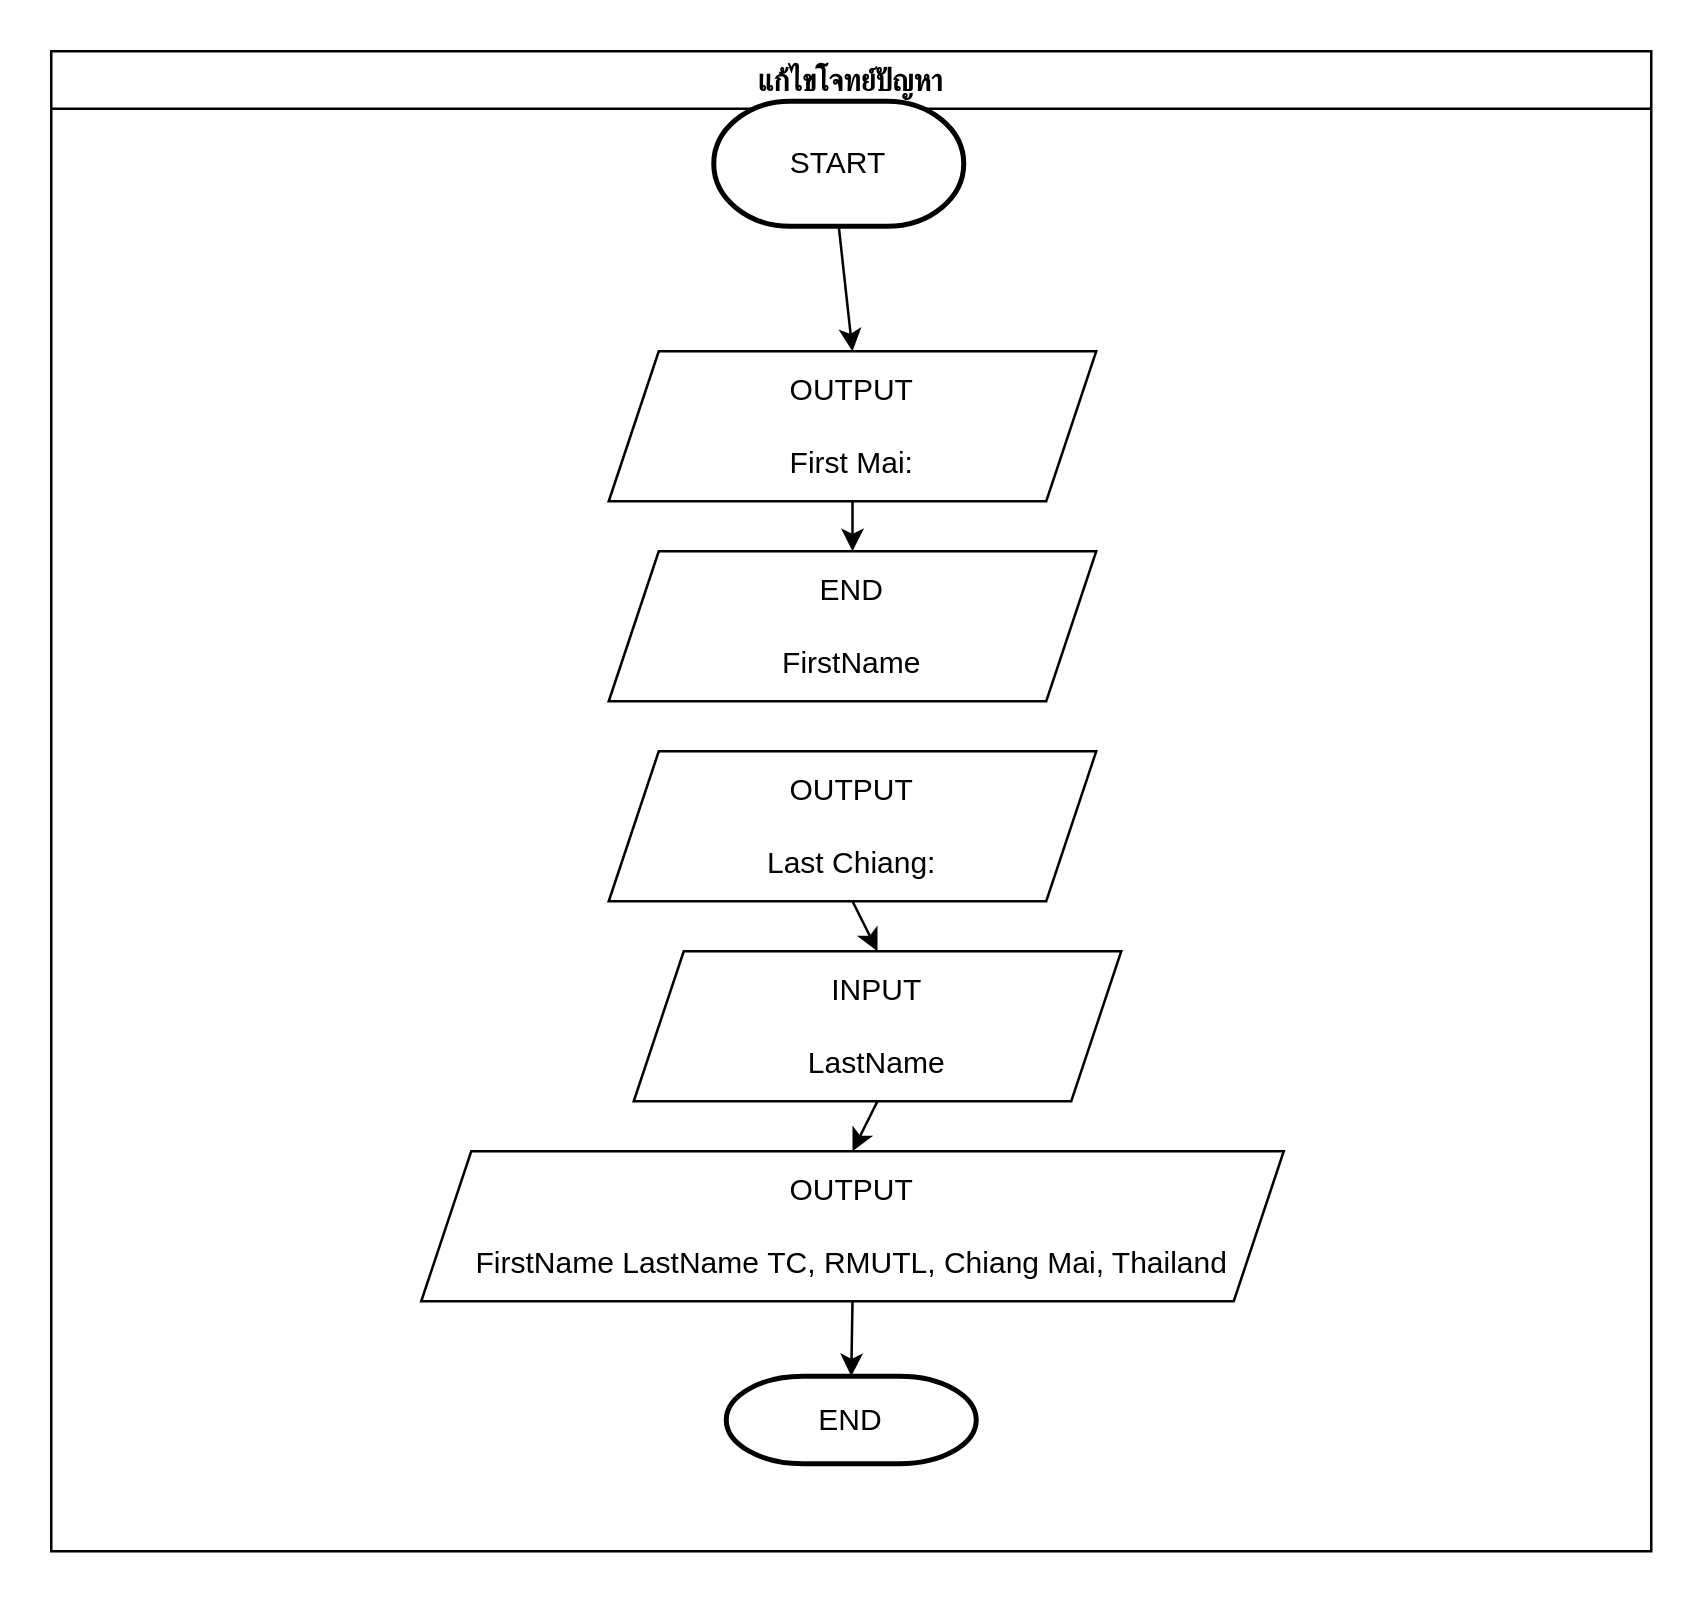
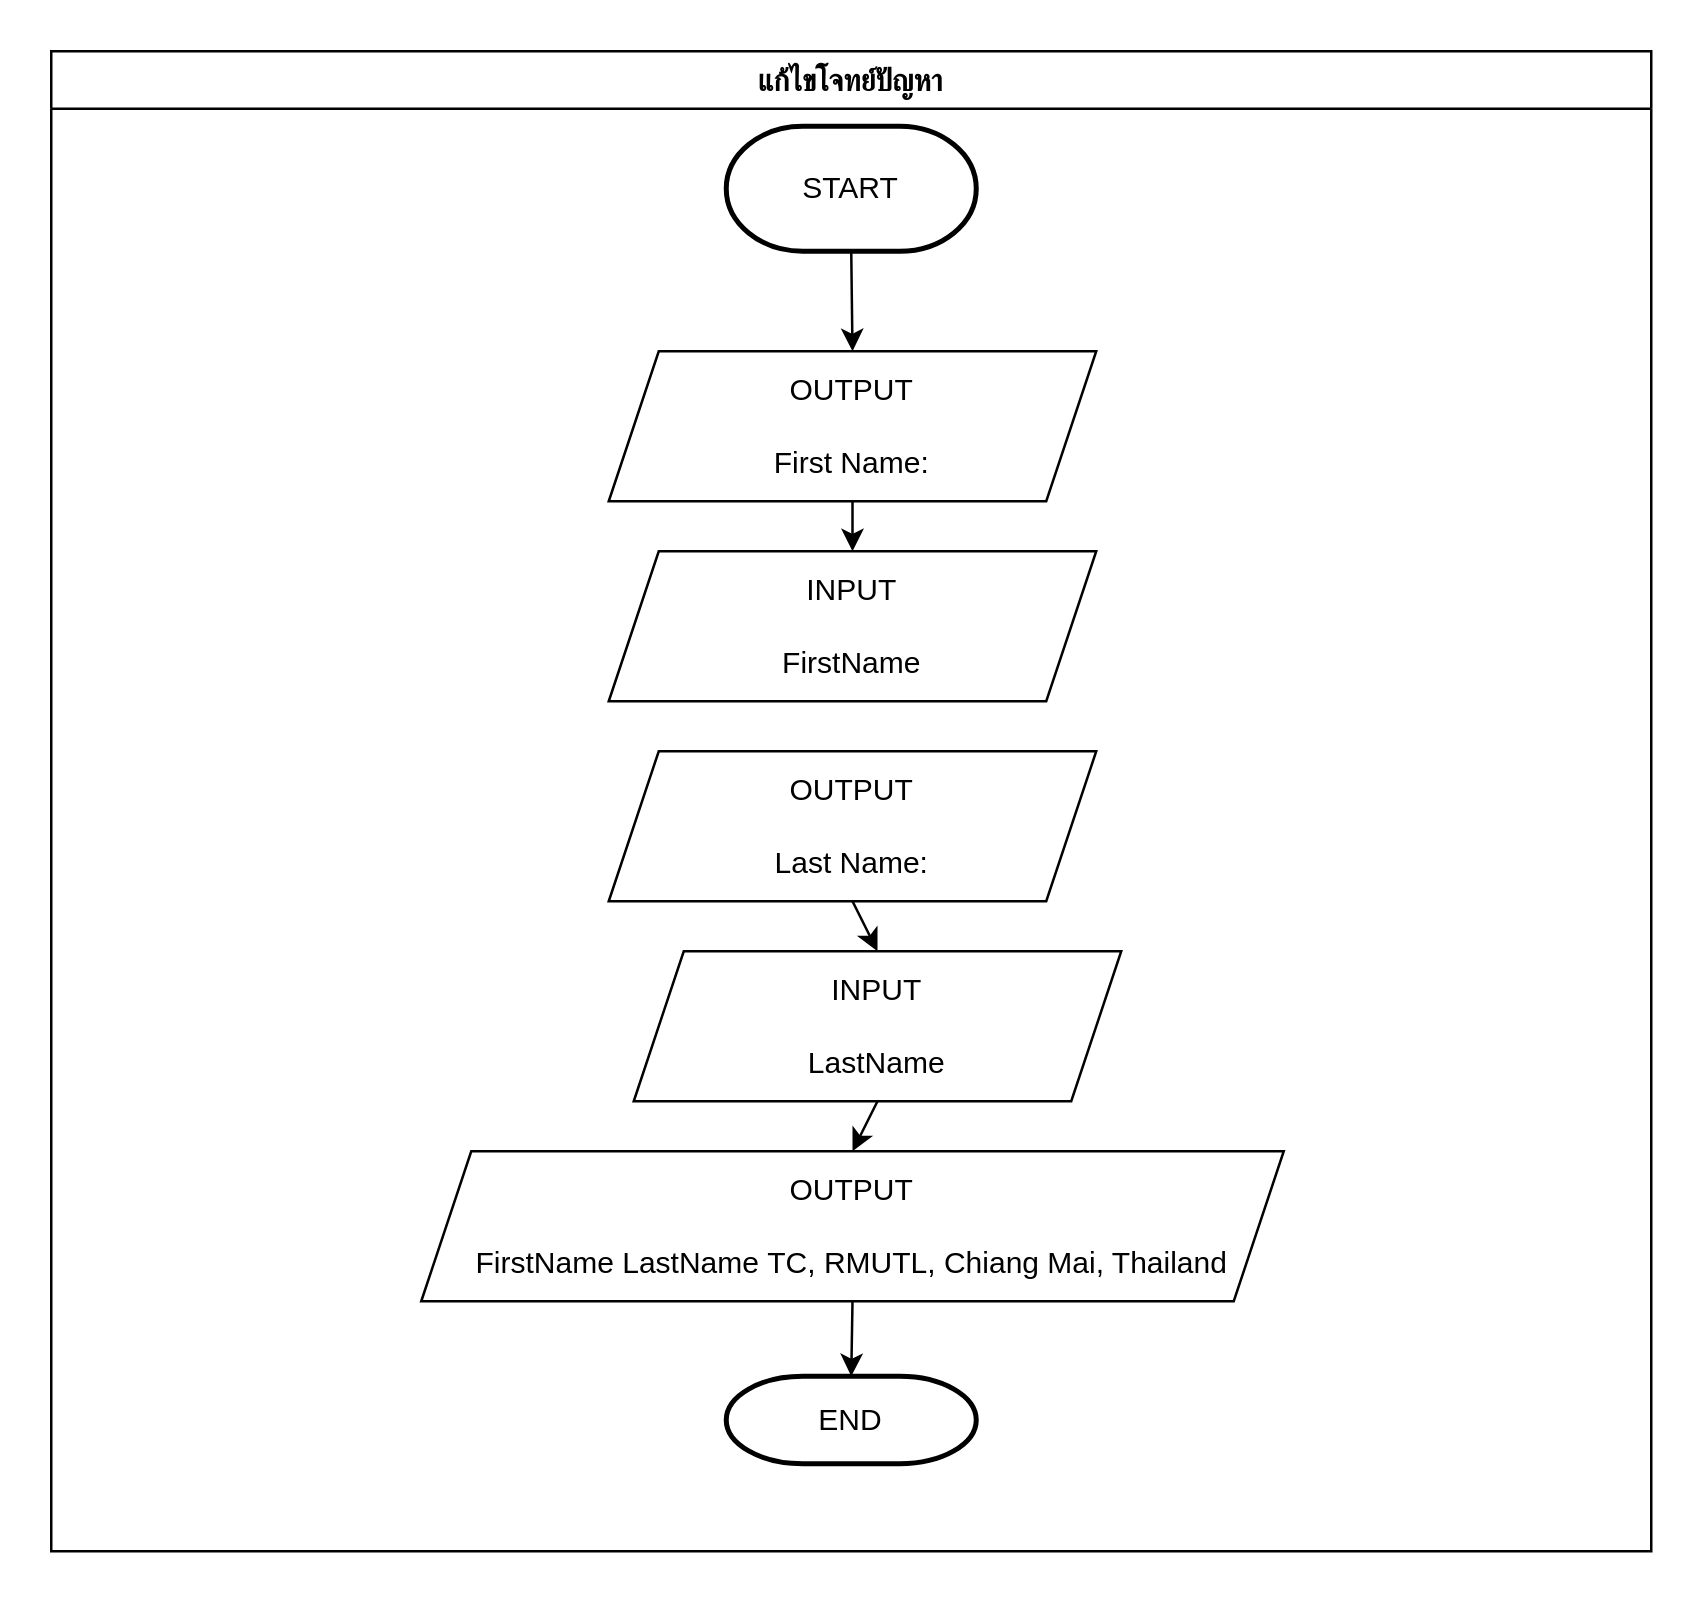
- <mxCell id="14" value="START" style="strokeWidth=2;html=1;shape=mxgraph.flowchart.terminator;whiteSpace=wrap;" vertex="1" parent="2"><mxGeometry x="265" y="20" width="100" height="50" as="geometry" /></mxCell>
+ <mxCell id="14" value="START" style="strokeWidth=2;html=1;shape=mxgraph.flowchart.terminator;whiteSpace=wrap;" vertex="1" parent="2"><mxGeometry x="270" y="30" width="100" height="50" as="geometry" /></mxCell>
- <mxCell id="3" value="OUTPUT&lt;div&gt;&lt;br&gt;&lt;/div&gt;&lt;div&gt;First Mai:&lt;/div&gt;" style="shape=parallelogram;perimeter=parallelogramPerimeter;whiteSpace=wrap;html=1;fixedSize=1;" vertex="1" parent="2"><mxGeometry x="223" y="120" width="195" height="60" as="geometry" /></mxCell>
+ <mxCell id="3" value="OUTPUT&lt;div&gt;&lt;br&gt;&lt;/div&gt;&lt;div&gt;First Name:&lt;/div&gt;" style="shape=parallelogram;perimeter=parallelogramPerimeter;whiteSpace=wrap;html=1;fixedSize=1;" vertex="1" parent="2"><mxGeometry x="223" y="120" width="195" height="60" as="geometry" /></mxCell>
- <mxCell id="5" value="END&lt;div&gt;&lt;br&gt;&lt;/div&gt;&lt;div&gt;FirstName&lt;/div&gt;" style="shape=parallelogram;perimeter=parallelogramPerimeter;whiteSpace=wrap;html=1;fixedSize=1;" vertex="1" parent="2"><mxGeometry x="223" y="200" width="195" height="60" as="geometry" /></mxCell>
+ <mxCell id="5" value="INPUT&lt;div&gt;&lt;br&gt;&lt;/div&gt;&lt;div&gt;FirstName&lt;/div&gt;" style="shape=parallelogram;perimeter=parallelogramPerimeter;whiteSpace=wrap;html=1;fixedSize=1;" vertex="1" parent="2"><mxGeometry x="223" y="200" width="195" height="60" as="geometry" /></mxCell>
- <mxCell id="7" value="OUTPUT&lt;div&gt;&lt;br&gt;&lt;/div&gt;&lt;div&gt;Last Chiang:&lt;/div&gt;" style="shape=parallelogram;perimeter=parallelogramPerimeter;whiteSpace=wrap;html=1;fixedSize=1;" vertex="1" parent="2"><mxGeometry x="223" y="280" width="195" height="60" as="geometry" /></mxCell>
+ <mxCell id="7" value="OUTPUT&lt;div&gt;&lt;br&gt;&lt;/div&gt;&lt;div&gt;Last Name:&lt;/div&gt;" style="shape=parallelogram;perimeter=parallelogramPerimeter;whiteSpace=wrap;html=1;fixedSize=1;" vertex="1" parent="2"><mxGeometry x="223" y="280" width="195" height="60" as="geometry" /></mxCell>
